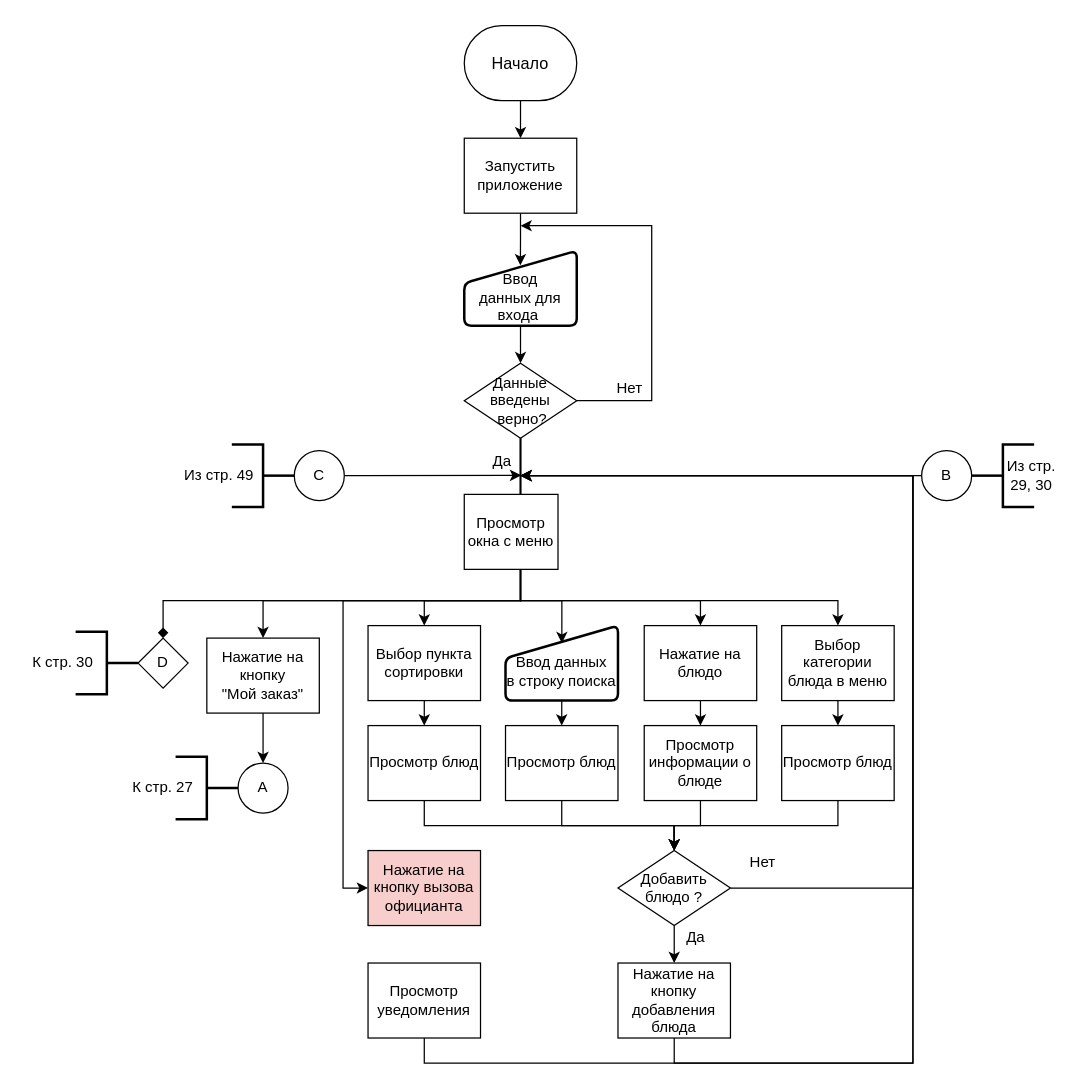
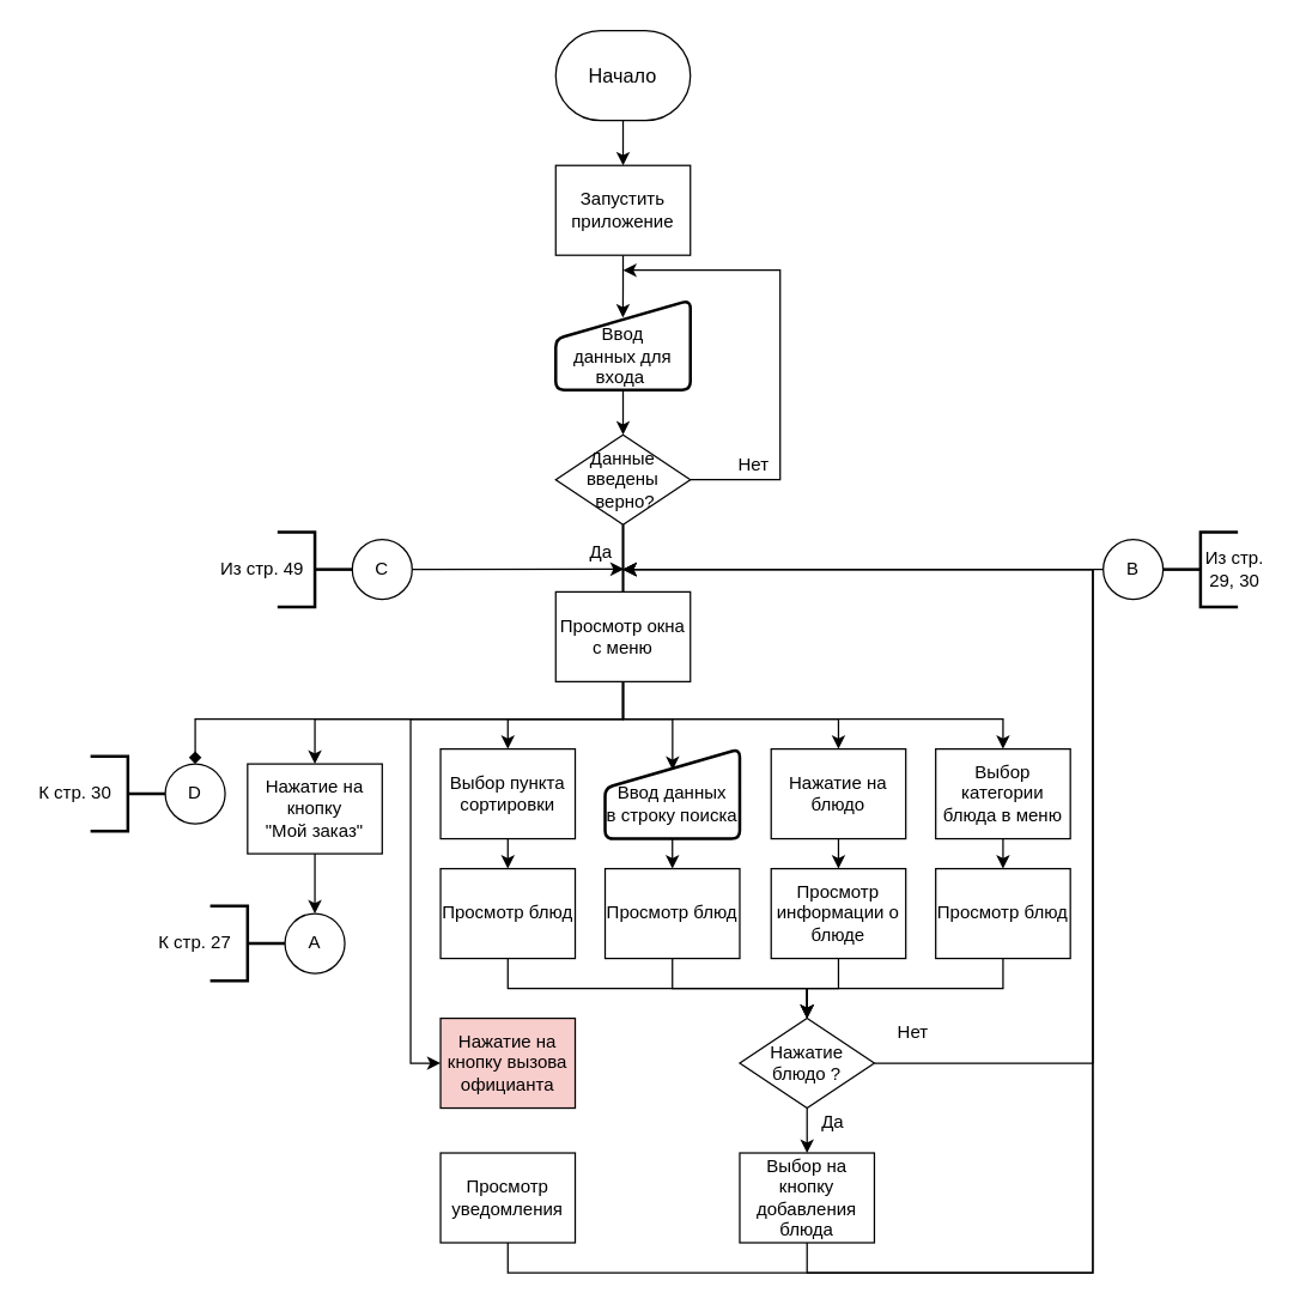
- <mxCell id="43" value="Просмотр окна с меню" style="rounded=0;whiteSpace=wrap;html=1;" vertex="1" parent="1"><mxGeometry x="371" y="395" width="75" height="60" as="geometry" /></mxCell>
+ <mxCell id="43" value="Просмотр окна с меню" style="rounded=0;whiteSpace=wrap;html=1;" vertex="1" parent="1"><mxGeometry x="371" y="395" width="90" height="60" as="geometry" /></mxCell>
- <mxCell id="51" value="D" style="rhombus;whiteSpace=wrap;html=1;aspect=fixed;" vertex="1" parent="1"><mxGeometry x="110" y="510" width="40" height="40" as="geometry" /></mxCell>
+ <mxCell id="51" value="D" style="ellipse;whiteSpace=wrap;html=1;aspect=fixed;" vertex="1" parent="1"><mxGeometry x="110" y="510" width="40" height="40" as="geometry" /></mxCell>
- <mxCell id="30" value="Добавить &lt;br&gt;блюдо ?" style="rhombus;whiteSpace=wrap;html=1;" vertex="1" parent="1"><mxGeometry x="494" y="680" width="90" height="60" as="geometry" /></mxCell>
+ <mxCell id="30" value="Нажатие &lt;br&gt;блюдо ?" style="rhombus;whiteSpace=wrap;html=1;" vertex="1" parent="1"><mxGeometry x="494" y="680" width="90" height="60" as="geometry" /></mxCell>
- <mxCell id="32" value="Нажатие на кнопку добавления блюда" style="rounded=0;whiteSpace=wrap;html=1;" vertex="1" parent="1"><mxGeometry x="494" y="770" width="90" height="60" as="geometry" /></mxCell>
+ <mxCell id="32" value="Выбор на кнопку добавления блюда" style="rounded=0;whiteSpace=wrap;html=1;" vertex="1" parent="1"><mxGeometry x="494" y="770" width="90" height="60" as="geometry" /></mxCell>
